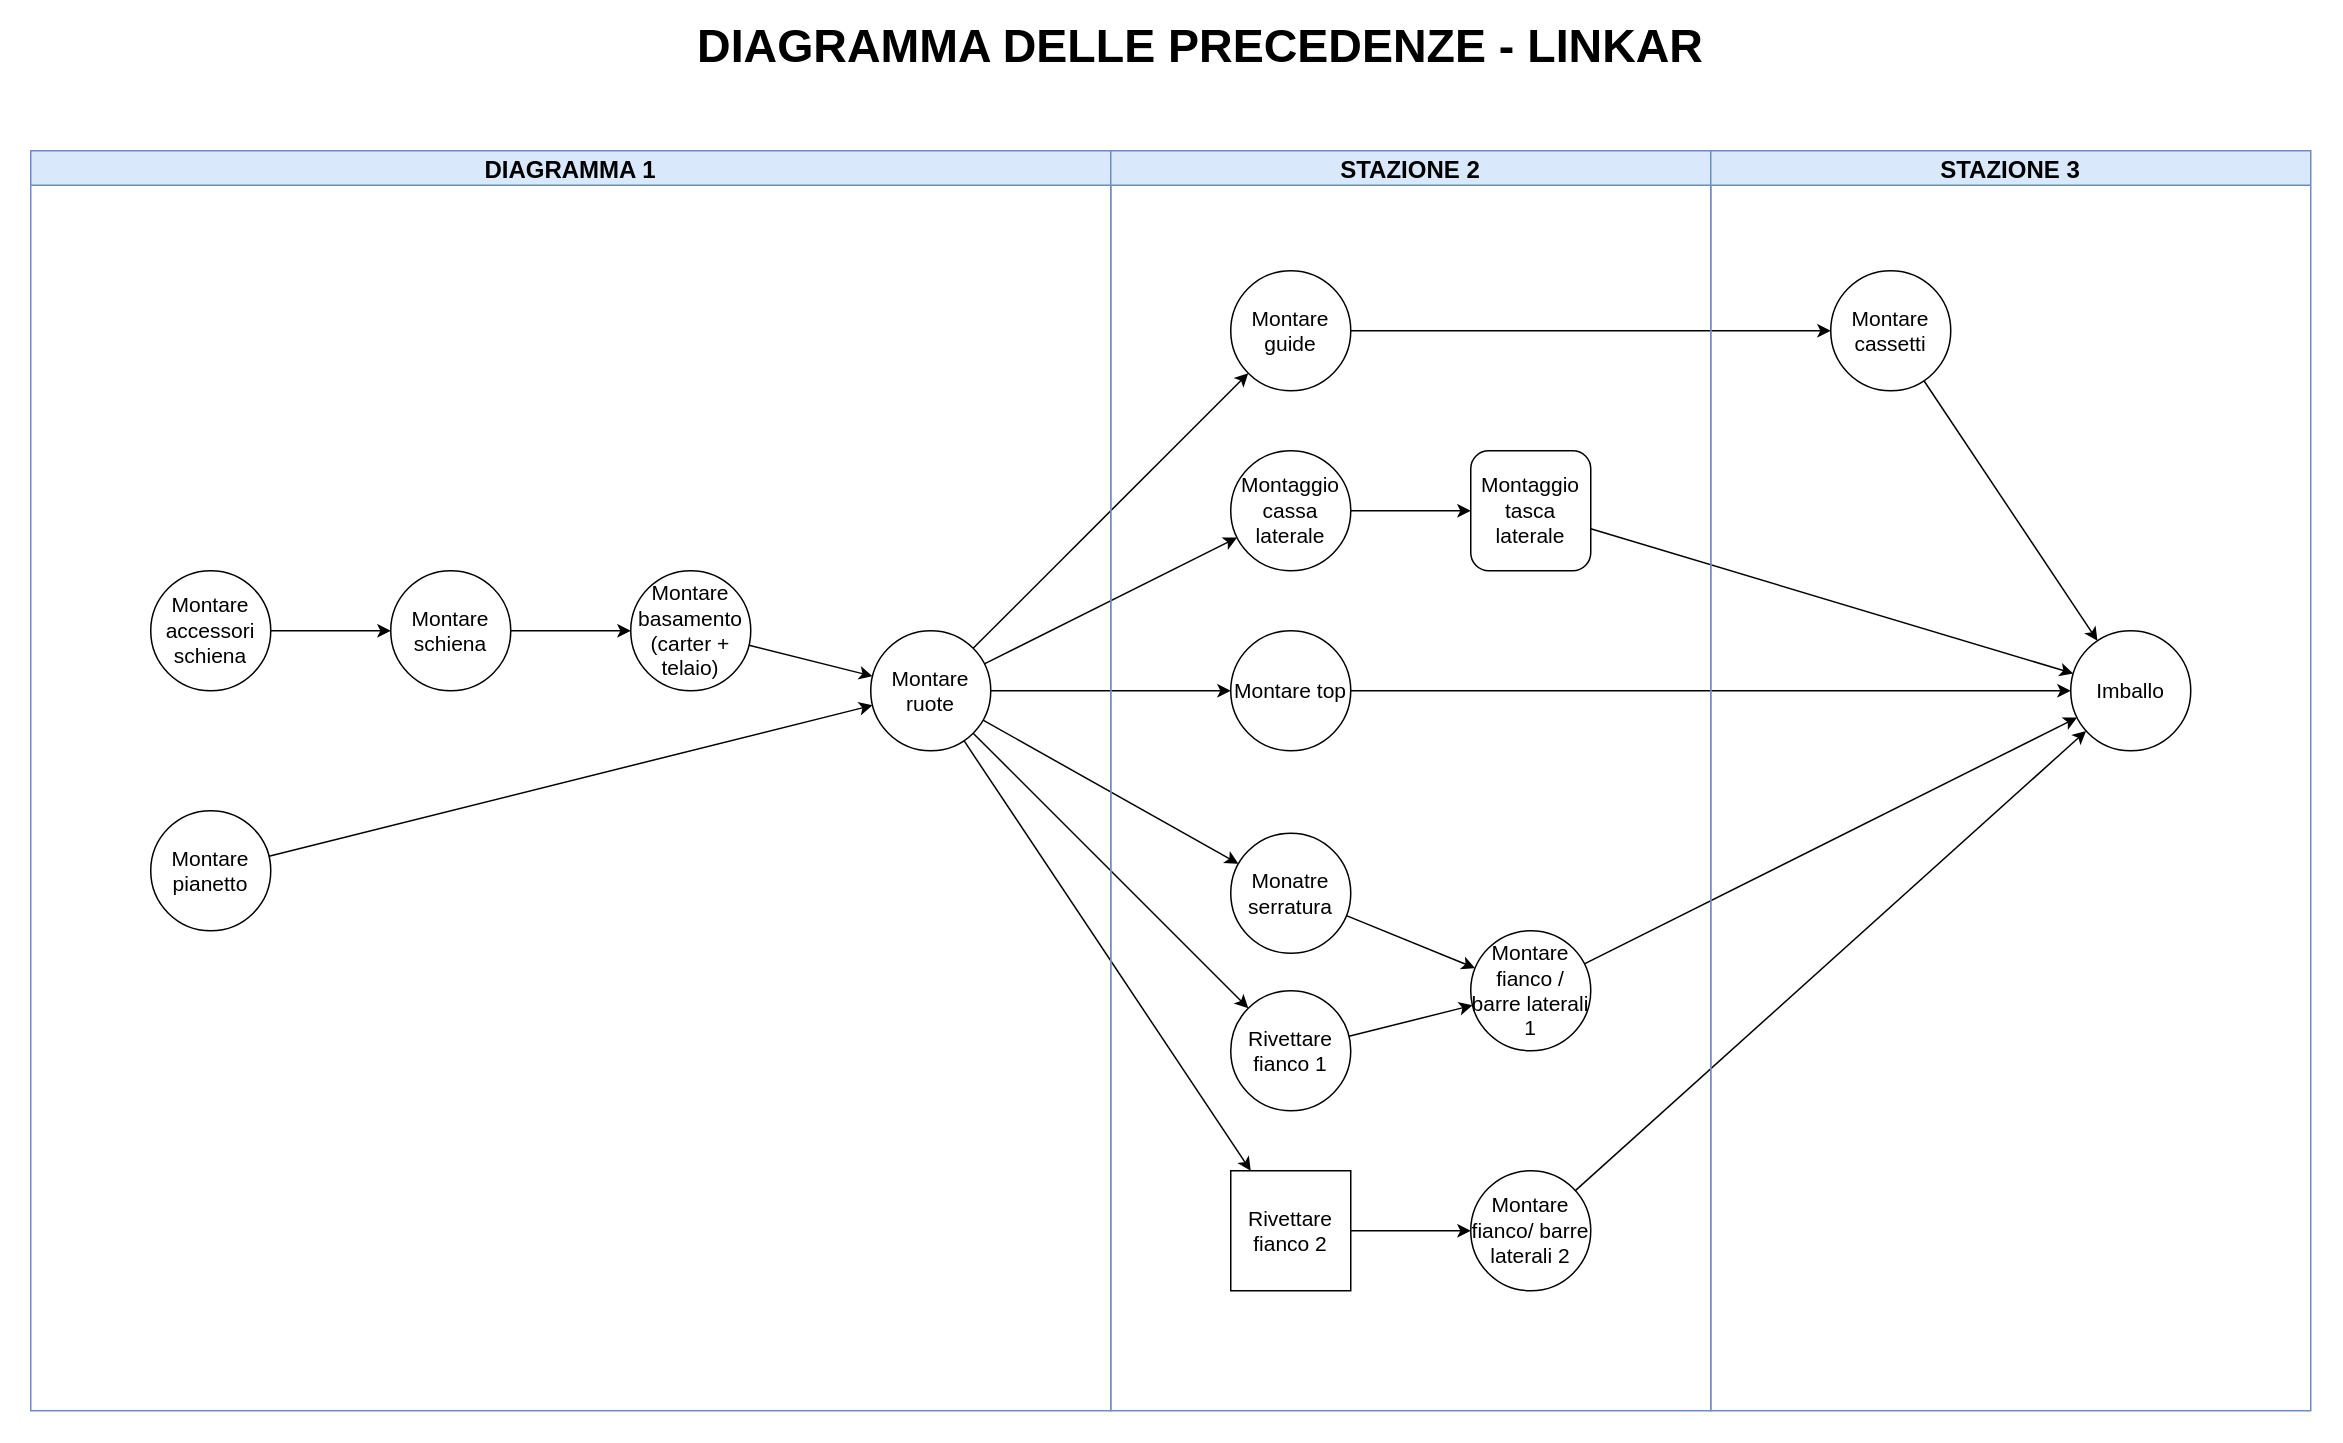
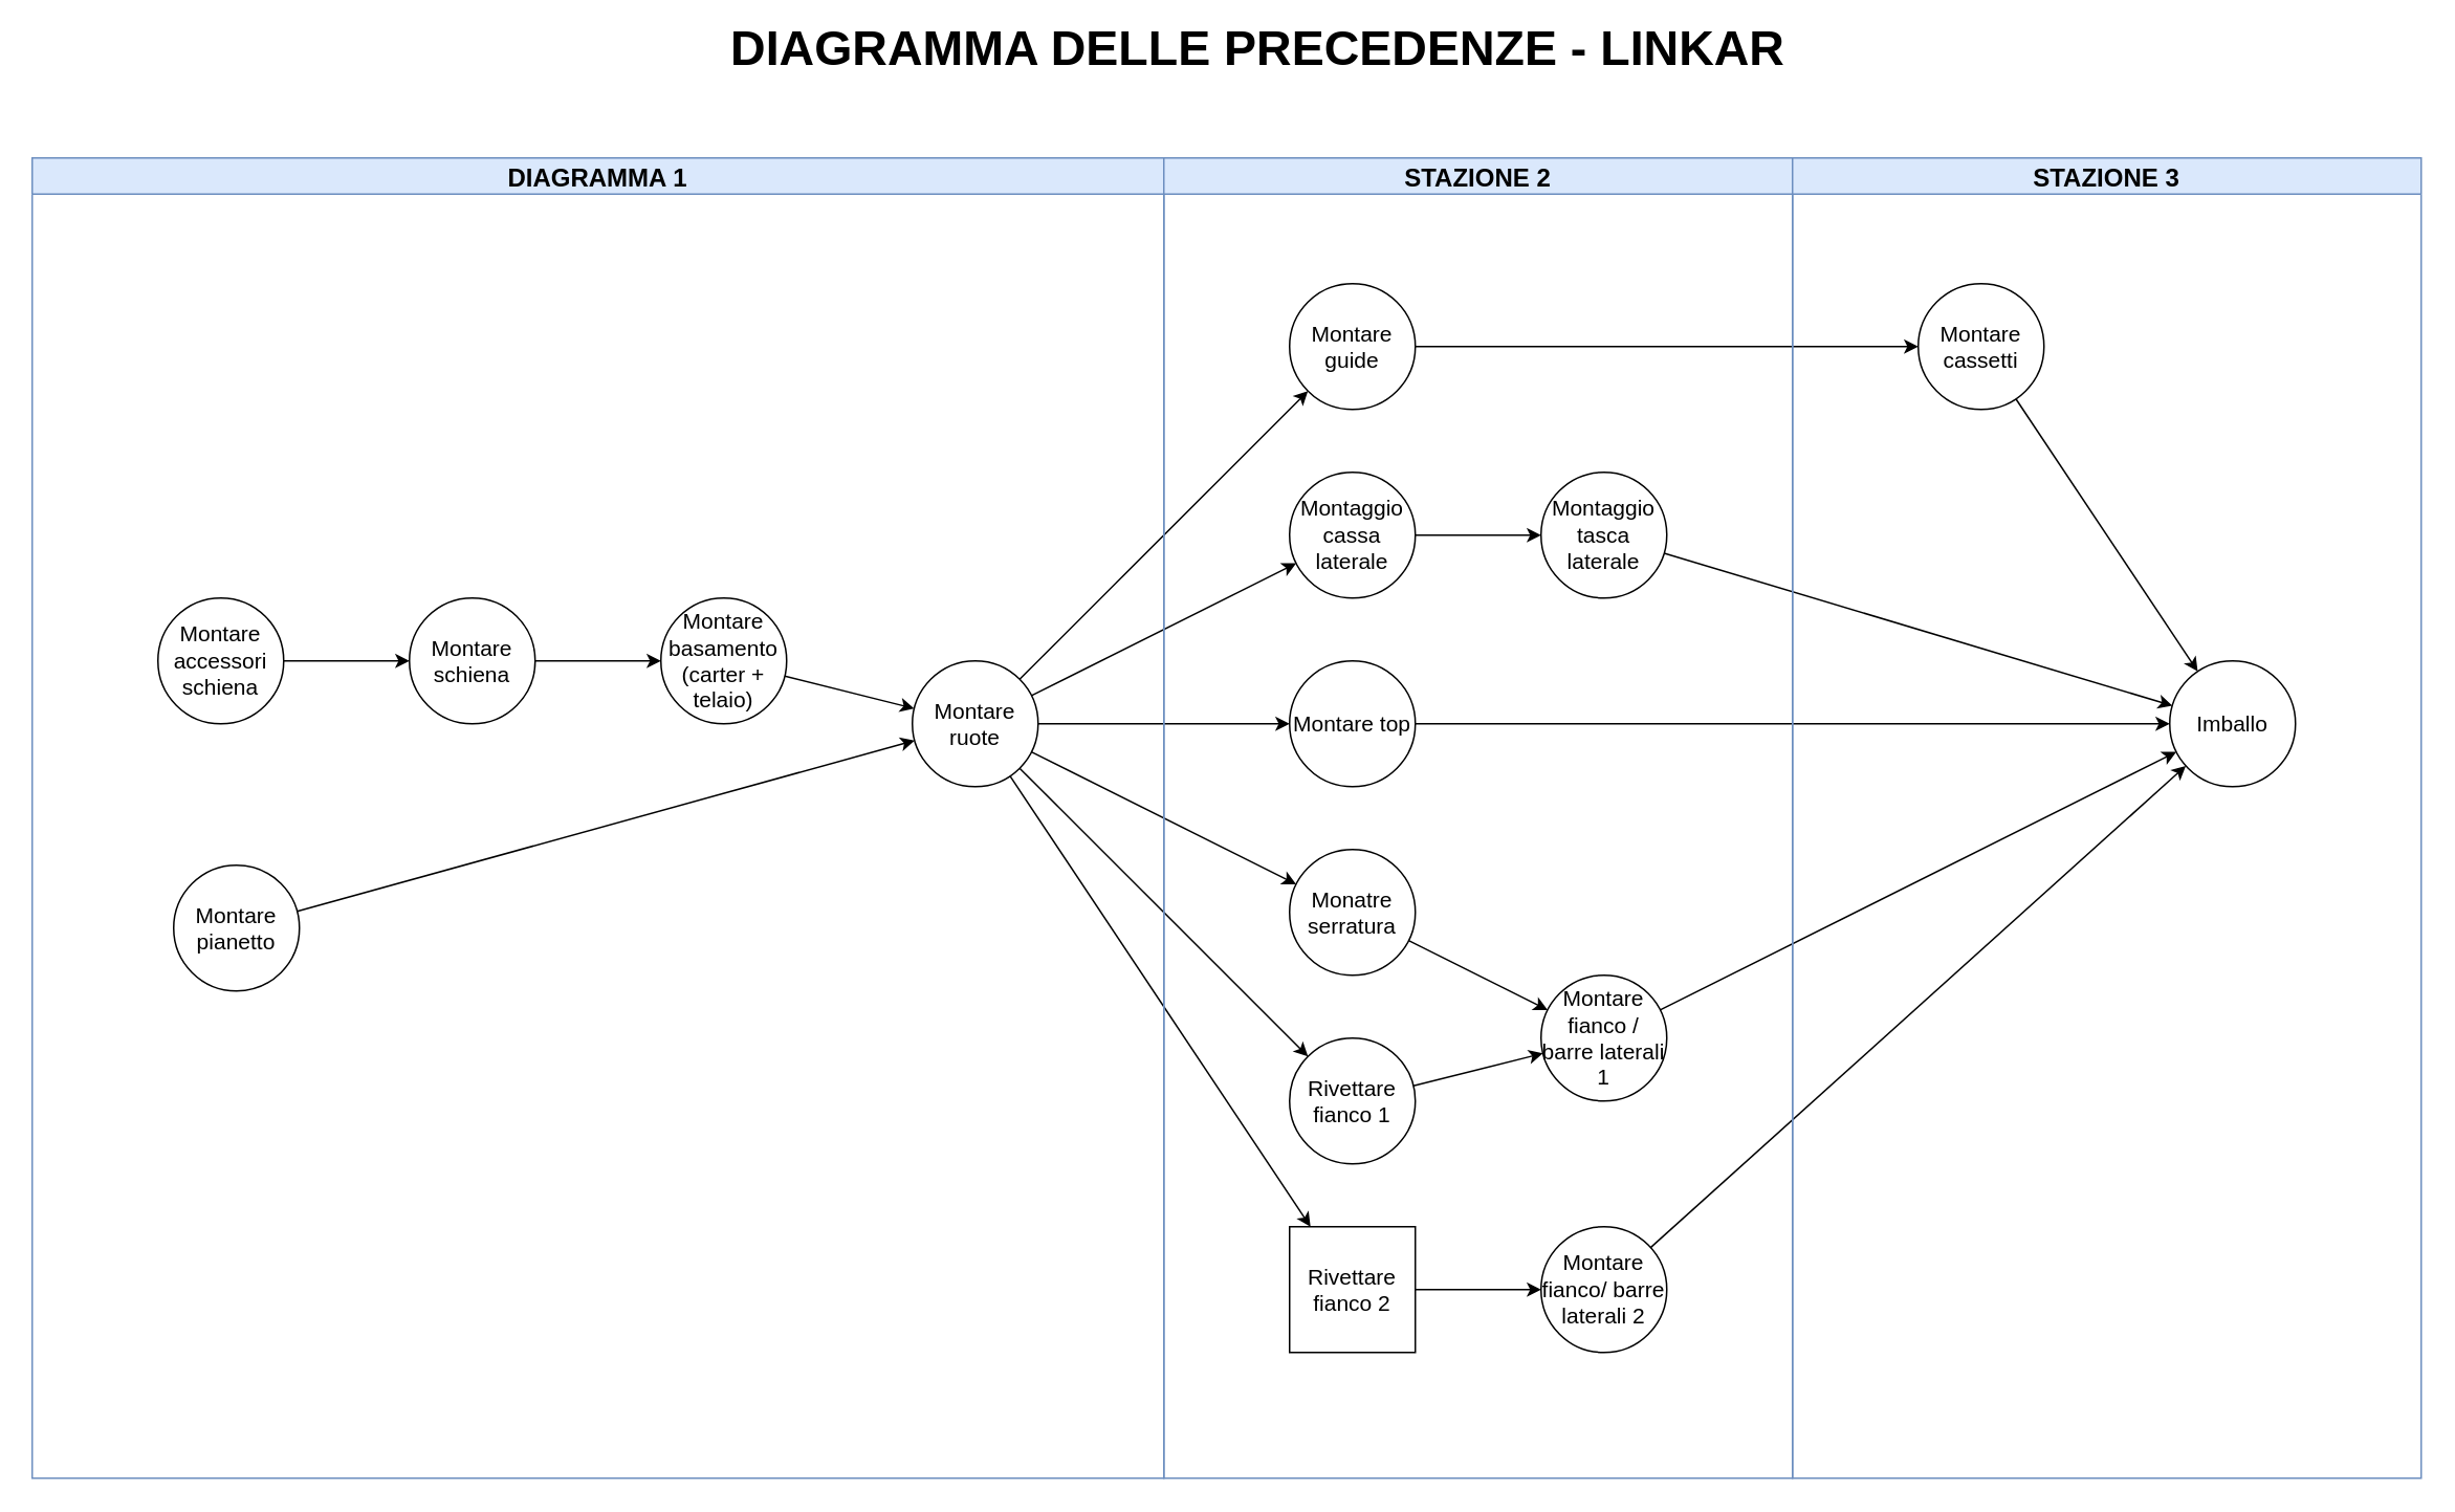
- <mxCell id="13" value="Montaggio tasca laterale" style="whiteSpace=wrap;html=1;aspect=fixed;fontSize=14;fontStyle=0;rounded=1;" vertex="1" parent="1"><mxGeometry x="980" y="300" width="80" height="80" as="geometry" /></mxCell>
+ <mxCell id="13" value="Montaggio tasca laterale" style="ellipse;whiteSpace=wrap;html=1;aspect=fixed;fontSize=14;fontStyle=0" vertex="1" parent="1"><mxGeometry x="980" y="300" width="80" height="80" as="geometry" /></mxCell>
- <mxCell id="3" value="&lt;div style=&quot;font-size: 14px;&quot;&gt;Montare pianetto&lt;/div&gt;" style="ellipse;whiteSpace=wrap;html=1;aspect=fixed;flipV=1;fontSize=14;fontStyle=0" vertex="1" parent="1"><mxGeometry x="100" y="540" width="80" height="80" as="geometry" /></mxCell>
+ <mxCell id="3" value="&lt;div style=&quot;font-size: 14px;&quot;&gt;Montare pianetto&lt;/div&gt;" style="ellipse;whiteSpace=wrap;html=1;aspect=fixed;flipV=1;fontSize=14;fontStyle=0" vertex="1" parent="1"><mxGeometry x="110" y="550" width="80" height="80" as="geometry" /></mxCell>
- <mxCell id="19" value="Monatre serratura" style="ellipse;whiteSpace=wrap;html=1;aspect=fixed;strokeColor=#000000;fontSize=14;fontStyle=0" vertex="1" parent="1"><mxGeometry x="820" y="555" width="80" height="80" as="geometry" /></mxCell>
+ <mxCell id="19" value="Monatre serratura" style="ellipse;whiteSpace=wrap;html=1;aspect=fixed;strokeColor=#000000;fontSize=14;fontStyle=0" vertex="1" parent="1"><mxGeometry x="820" y="540" width="80" height="80" as="geometry" /></mxCell>
